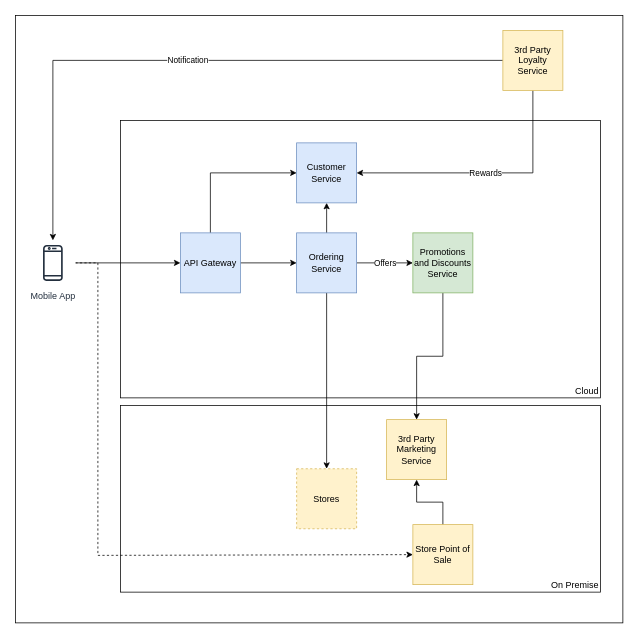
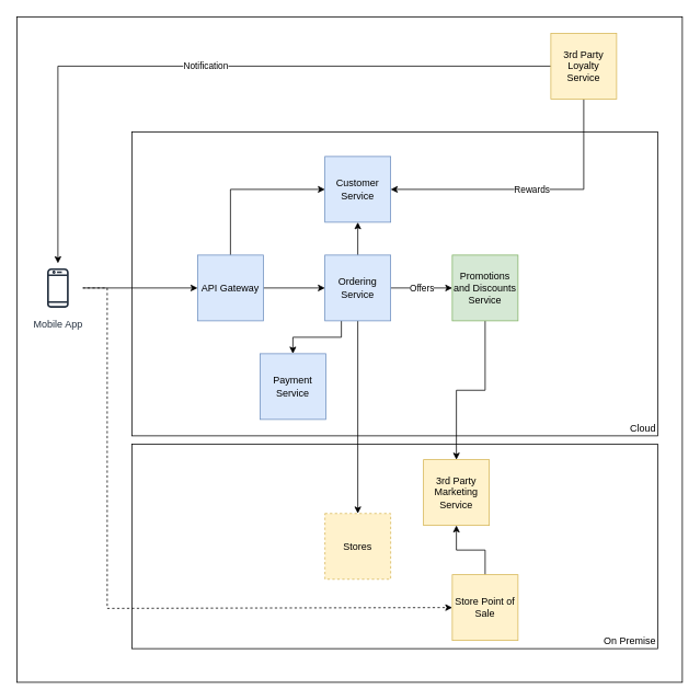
+ <mxCell id="14" style="edgeStyle=orthogonalEdgeStyle;rounded=0;orthogonalLoop=1;jettySize=auto;html=1;exitX=0.25;exitY=1;exitDx=0;exitDy=0;entryX=0.5;entryY=0;entryDx=0;entryDy=0;" edge="1" parent="1" source="15" target="26"><mxGeometry relative="1" as="geometry" /></mxCell>
+ <mxCell id="26" value="Payment Service" style="whiteSpace=wrap;html=1;aspect=fixed;fillColor=#dae8fc;strokeColor=#6c8ebf;" vertex="1" parent="1"><mxGeometry x="316" y="430" width="80" height="80" as="geometry" /></mxCell>
